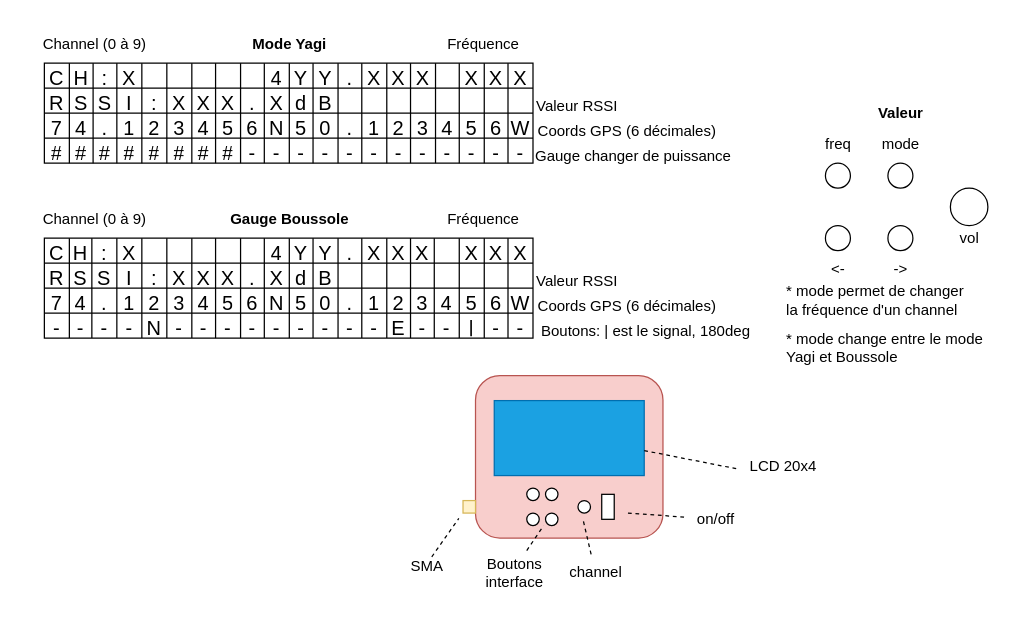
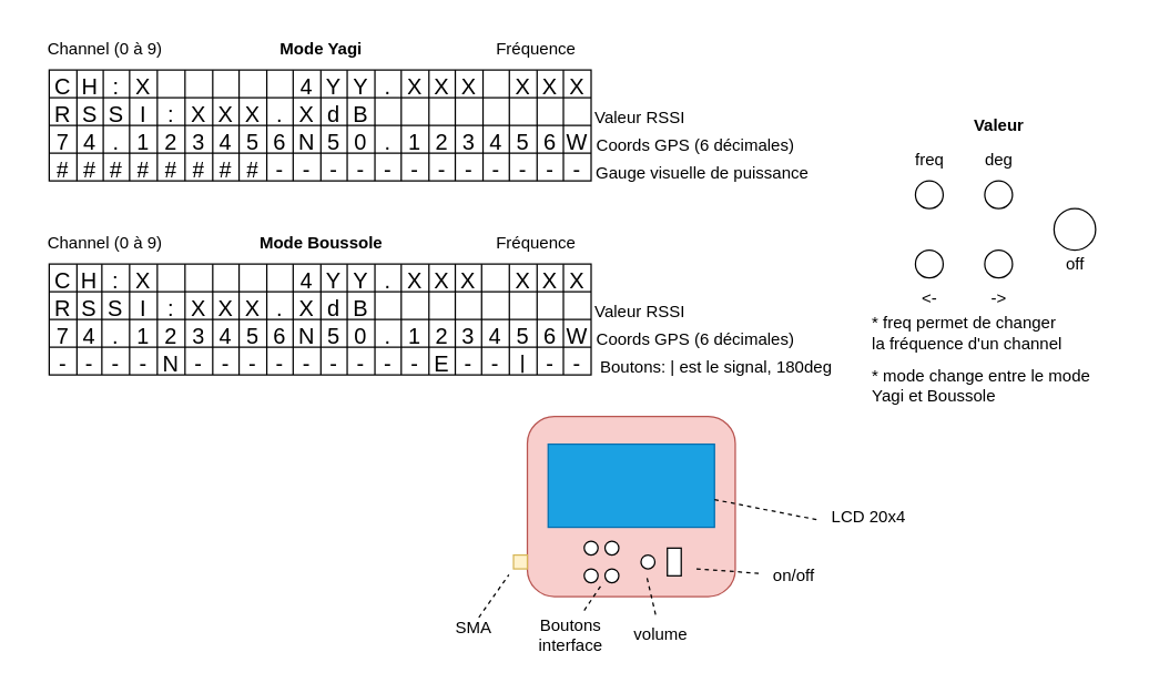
- <mxCell id="190" value="mode" style="text;html=1;align=center;verticalAlign=middle;resizable=0;points=[];autosize=1;strokeColor=none;fillColor=none;" vertex="1" parent="1"><mxGeometry x="695" y="100" width="50" height="30" as="geometry" /></mxCell>
+ <mxCell id="190" value="deg" style="text;html=1;align=center;verticalAlign=middle;resizable=0;points=[];autosize=1;strokeColor=none;fillColor=none;" vertex="1" parent="1"><mxGeometry x="695" y="100" width="50" height="30" as="geometry" /></mxCell>
- <mxCell id="177" value="Gauge changer de puissance" style="text;html=1;align=center;verticalAlign=middle;resizable=0;points=[];autosize=1;strokeColor=none;fillColor=none;" vertex="1" parent="1"><mxGeometry x="416" y="110" width="180" height="30" as="geometry" /></mxCell>
+ <mxCell id="177" value="Gauge visuelle de puissance" style="text;html=1;align=center;verticalAlign=middle;resizable=0;points=[];autosize=1;strokeColor=none;fillColor=none;" vertex="1" parent="1"><mxGeometry x="416" y="110" width="180" height="30" as="geometry" /></mxCell>
- <mxCell id="183" value="&lt;b&gt;Gauge Boussole&lt;/b&gt;" style="text;html=1;align=center;verticalAlign=middle;resizable=0;points=[];autosize=1;strokeColor=none;fillColor=none;" vertex="1" parent="1"><mxGeometry x="175.5" y="160" width="110" height="30" as="geometry" /></mxCell>
+ <mxCell id="183" value="&lt;b&gt;Mode Boussole&lt;/b&gt;" style="text;html=1;align=center;verticalAlign=middle;resizable=0;points=[];autosize=1;strokeColor=none;fillColor=none;" vertex="1" parent="1"><mxGeometry x="175.5" y="160" width="110" height="30" as="geometry" /></mxCell>
- <mxCell id="193" value="vol" style="text;html=1;align=center;verticalAlign=middle;resizable=0;points=[];autosize=1;strokeColor=none;fillColor=none;" vertex="1" parent="1"><mxGeometry x="755" y="175" width="40" height="30" as="geometry" /></mxCell>
+ <mxCell id="193" value="off" style="text;html=1;align=center;verticalAlign=middle;resizable=0;points=[];autosize=1;strokeColor=none;fillColor=none;" vertex="1" parent="1"><mxGeometry x="755" y="175" width="40" height="30" as="geometry" /></mxCell>
- <mxCell id="214" value="* mode permet de changer&lt;div&gt;la fréquence d'un channel&lt;/div&gt;" style="text;html=1;align=left;verticalAlign=middle;resizable=0;points=[];autosize=1;strokeColor=none;fillColor=none;" vertex="1" parent="1"><mxGeometry x="627" y="220" width="160" height="40" as="geometry" /></mxCell>
+ <mxCell id="214" value="* freq permet de changer&lt;div&gt;la fréquence d'un channel&lt;/div&gt;" style="text;html=1;align=left;verticalAlign=middle;resizable=0;points=[];autosize=1;strokeColor=none;fillColor=none;" vertex="1" parent="1"><mxGeometry x="627" y="220" width="160" height="40" as="geometry" /></mxCell>
- <mxCell id="207" value="channel" style="text;html=1;align=center;verticalAlign=middle;resizable=0;points=[];autosize=1;strokeColor=none;fillColor=none;" vertex="1" parent="1"><mxGeometry x="446" y="443" width="60" height="30" as="geometry" /></mxCell>
+ <mxCell id="207" value="volume" style="text;html=1;align=center;verticalAlign=middle;resizable=0;points=[];autosize=1;strokeColor=none;fillColor=none;" vertex="1" parent="1"><mxGeometry x="446" y="443" width="60" height="30" as="geometry" /></mxCell>
